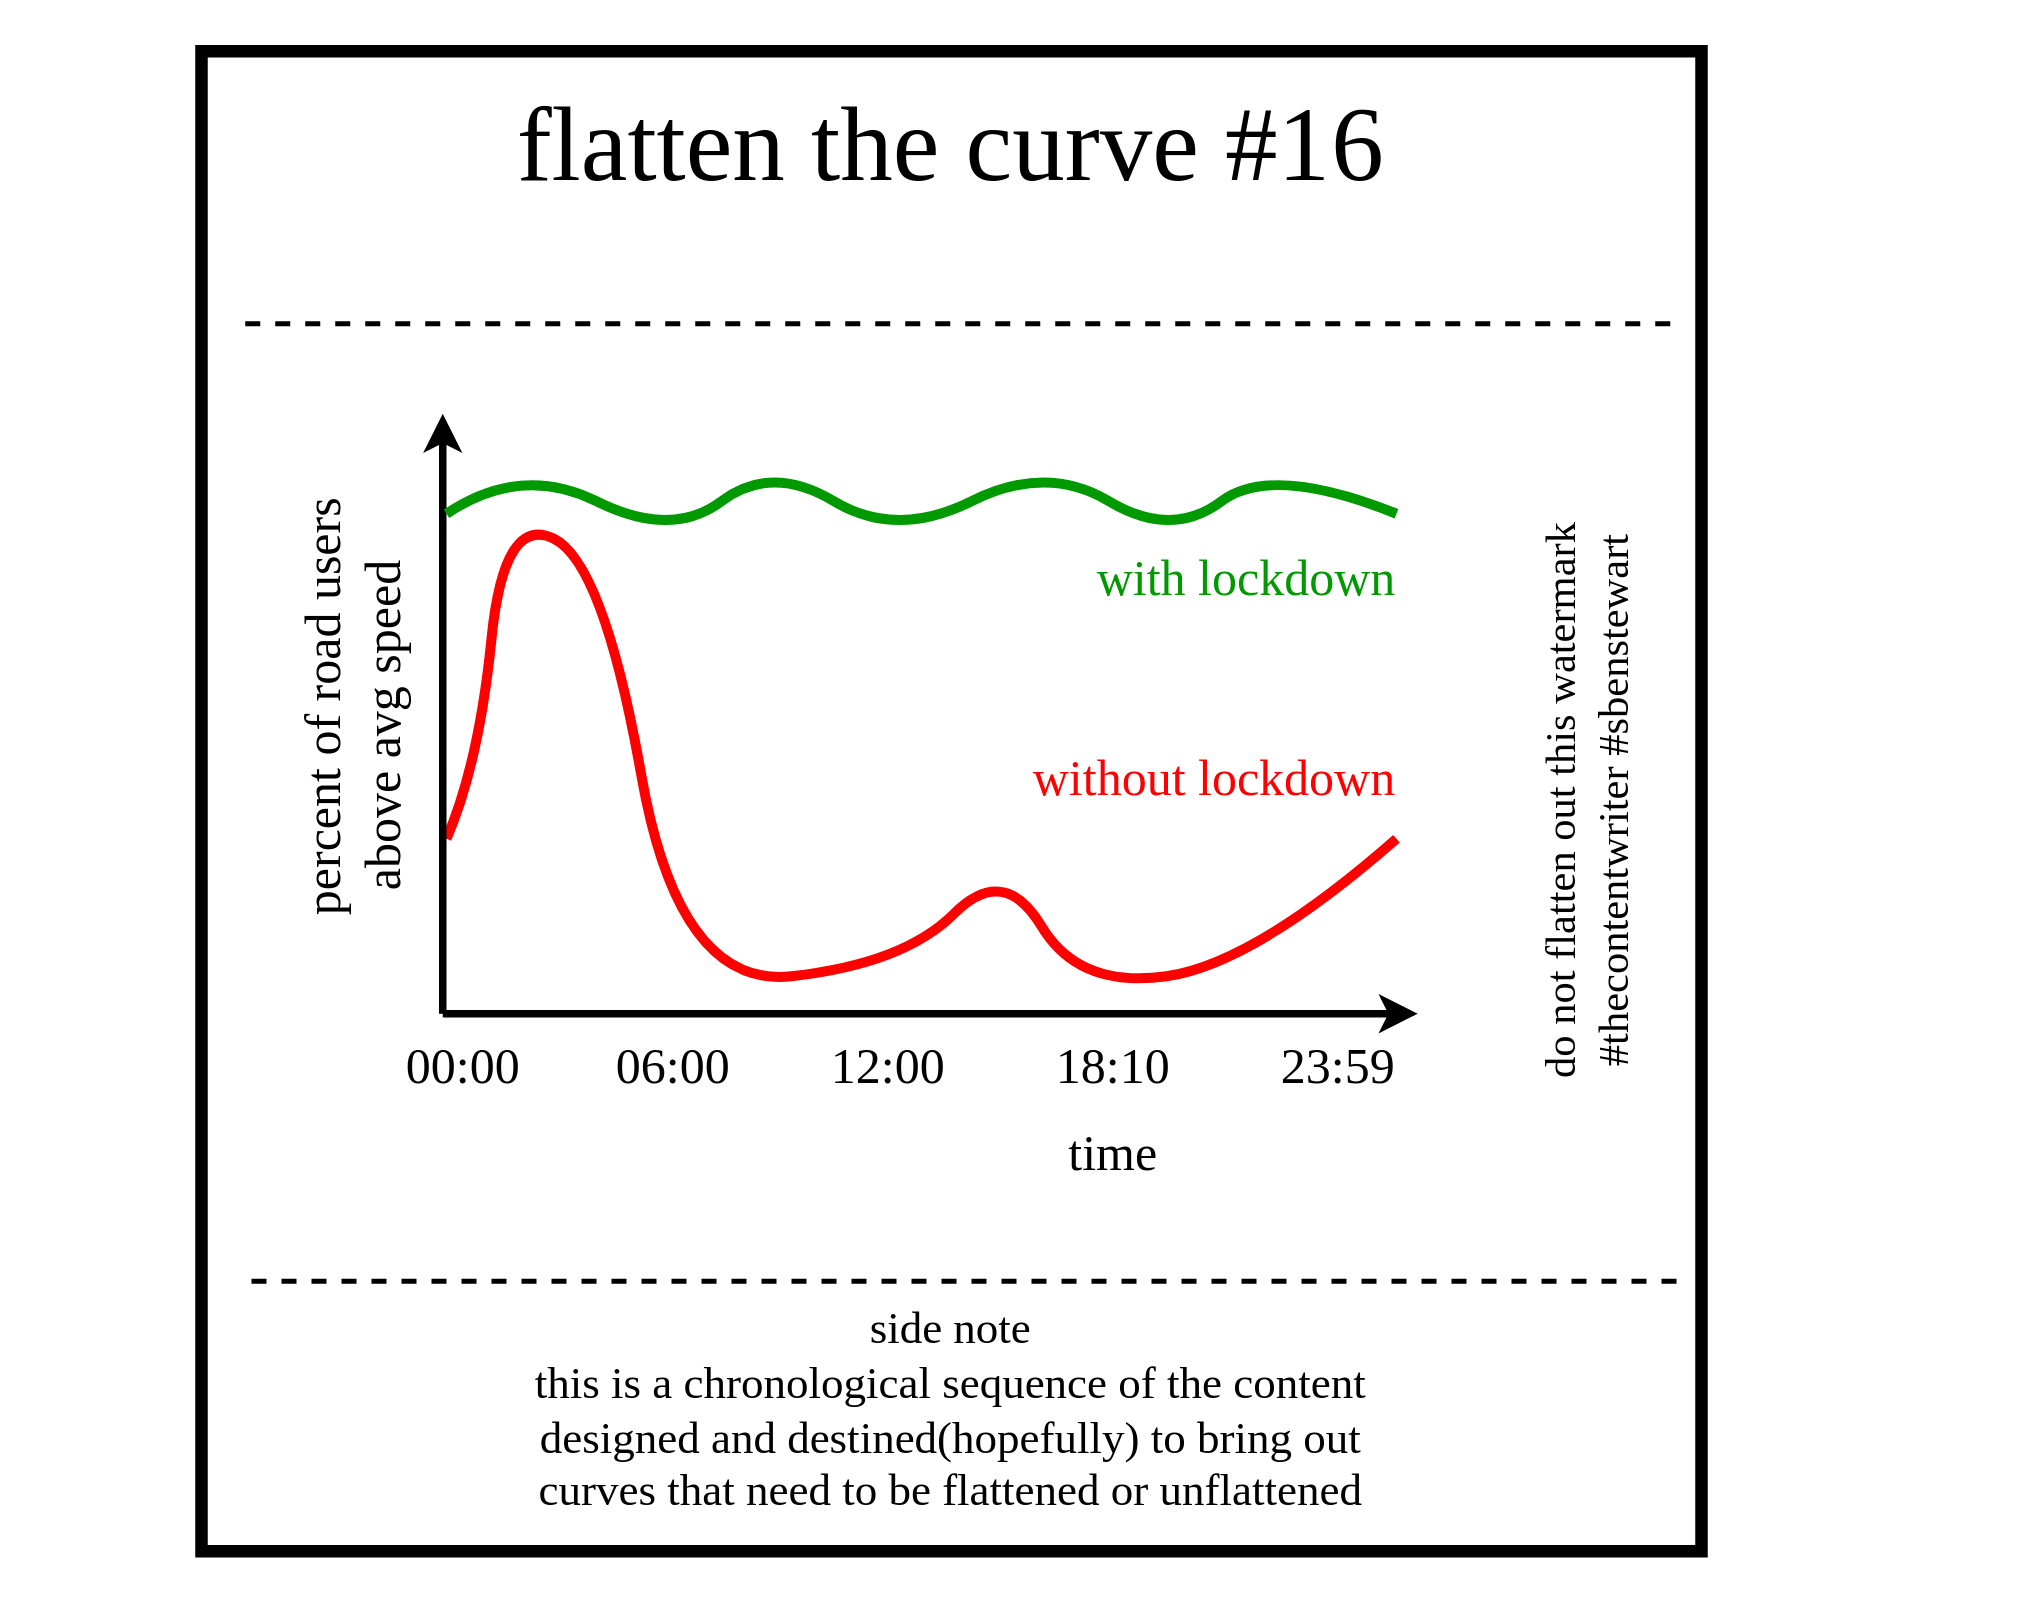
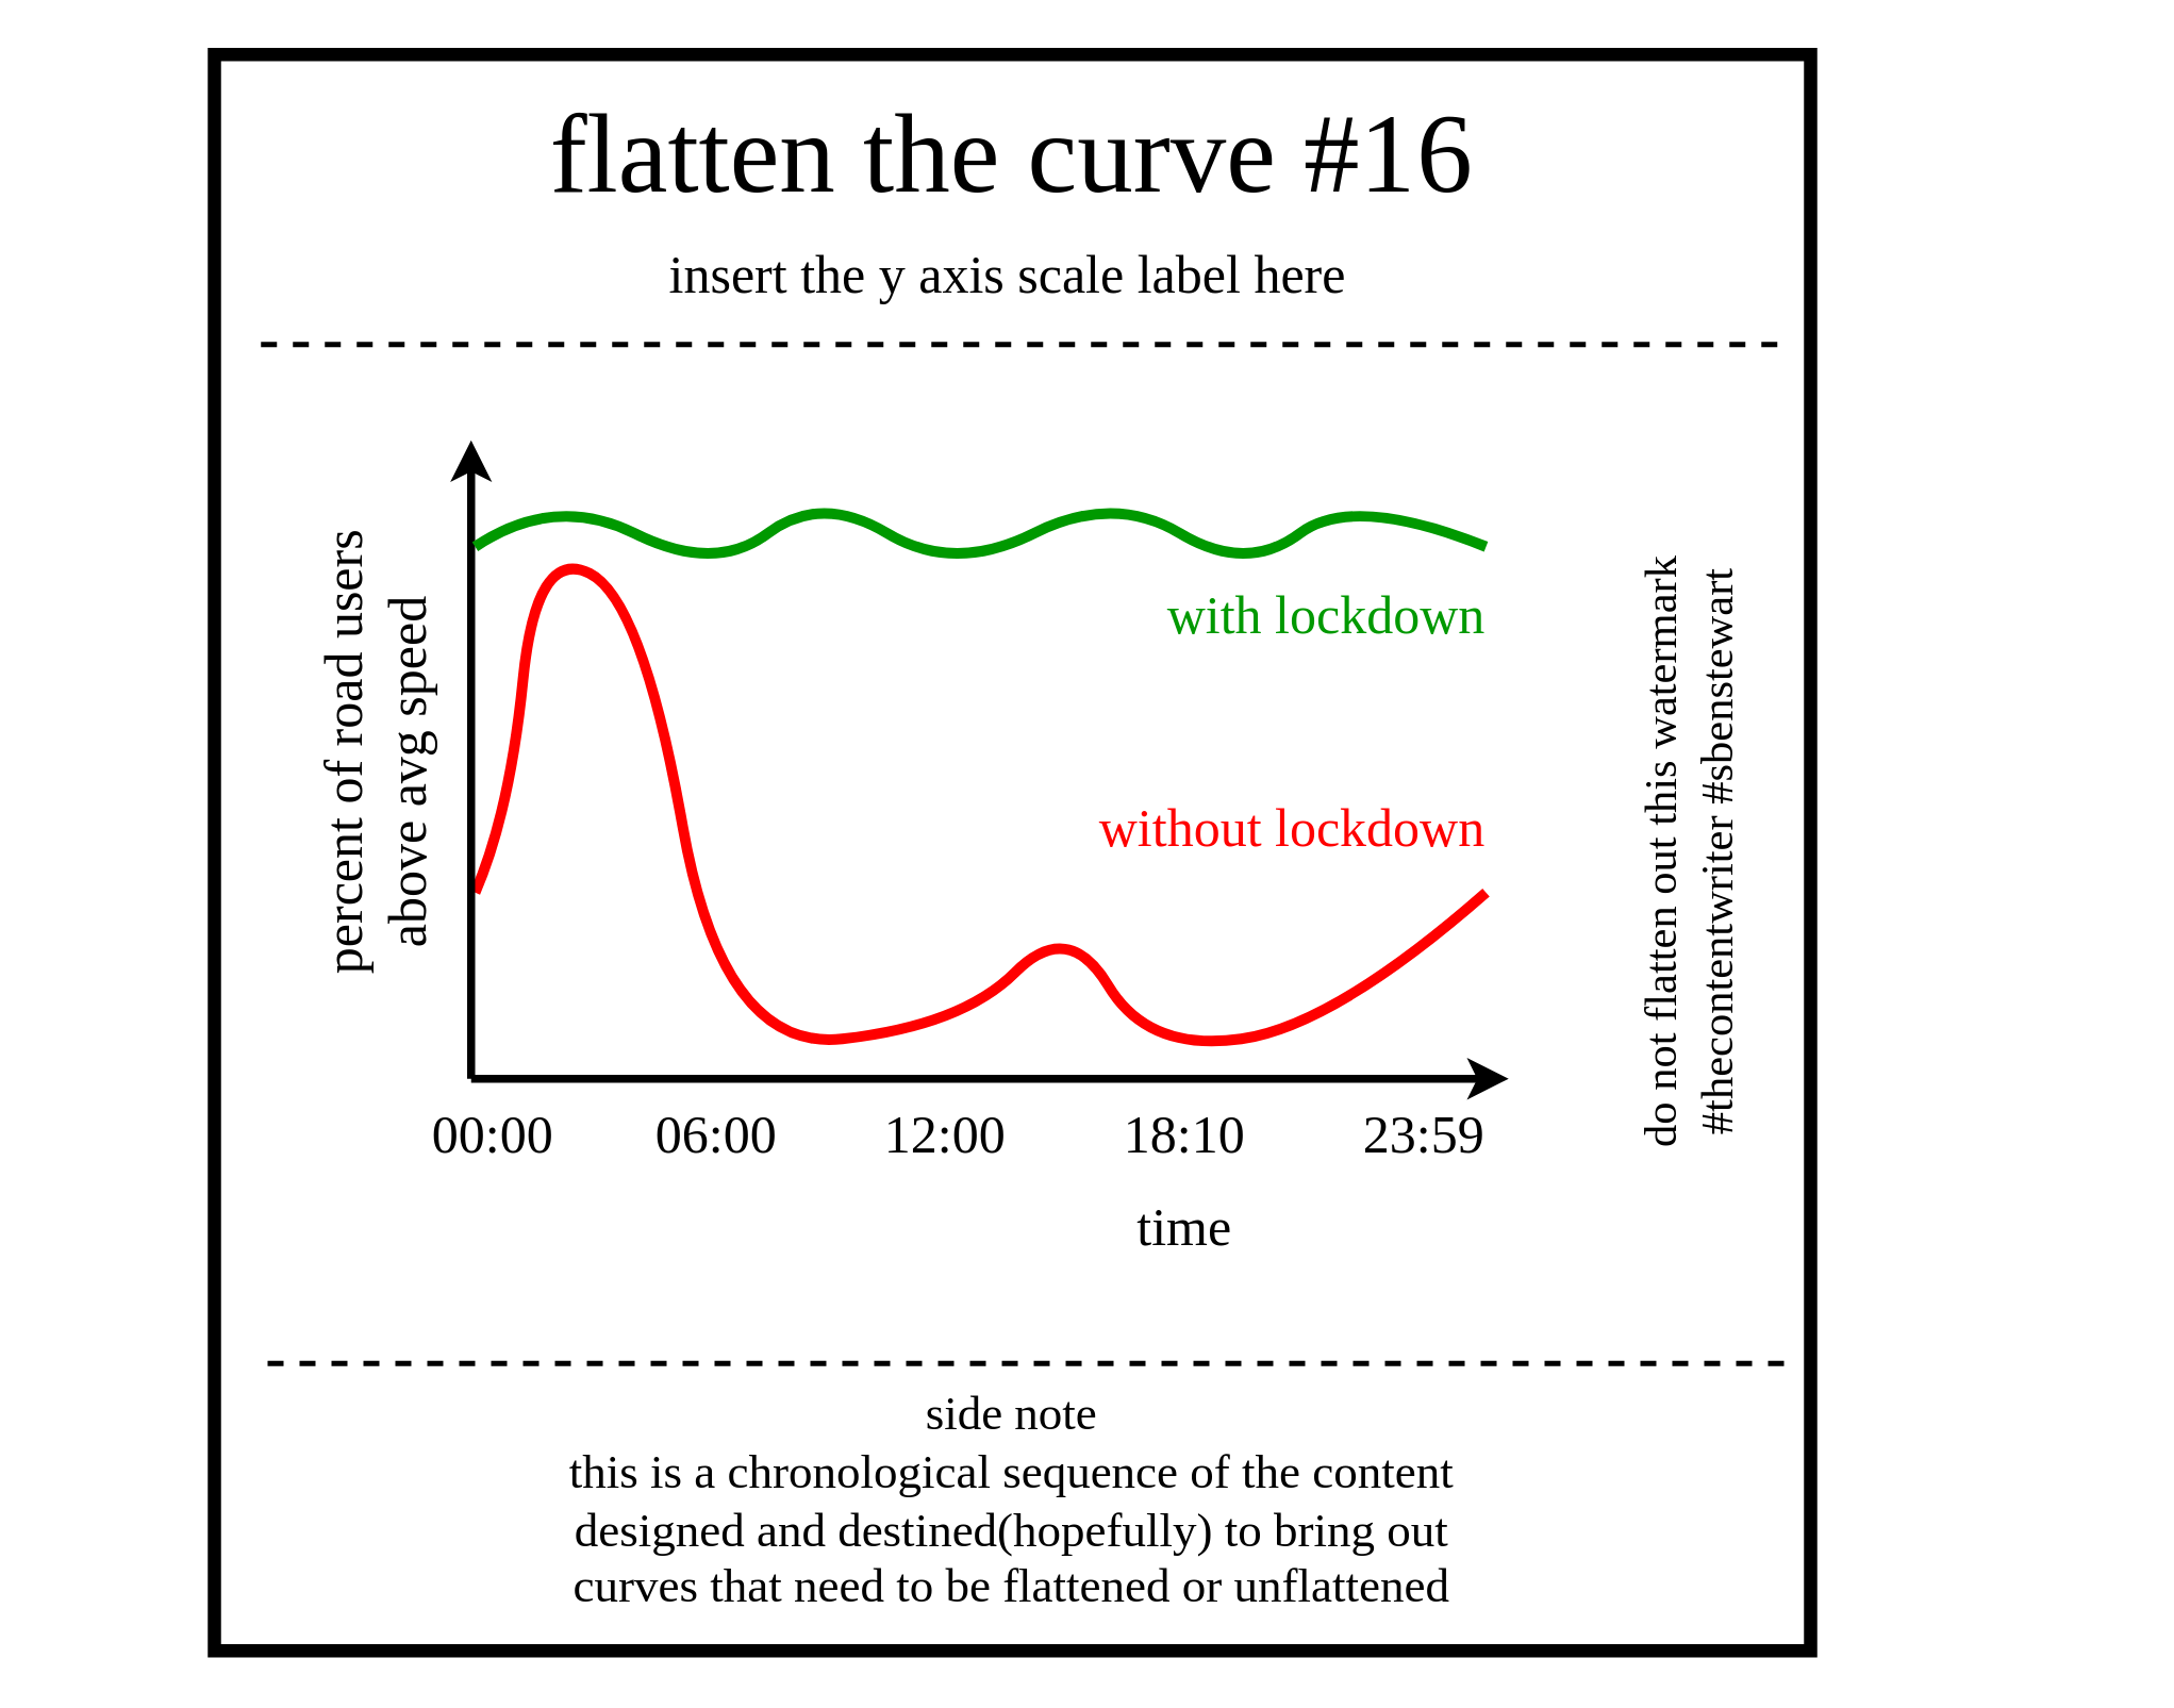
+ <mxCell id="5" value="&lt;font&gt;&lt;font style=&quot;font-size: 20px&quot;&gt;insert the y axis scale label here&lt;/font&gt;&lt;br&gt;&lt;/font&gt;" style="text;html=1;strokeColor=none;fillColor=none;align=center;verticalAlign=middle;whiteSpace=wrap;rounded=0;fontFamily=xkcd;" parent="1" vertex="1"><mxGeometry x="119.25" y="92" width="518.5" height="20" as="geometry" /></mxCell>
